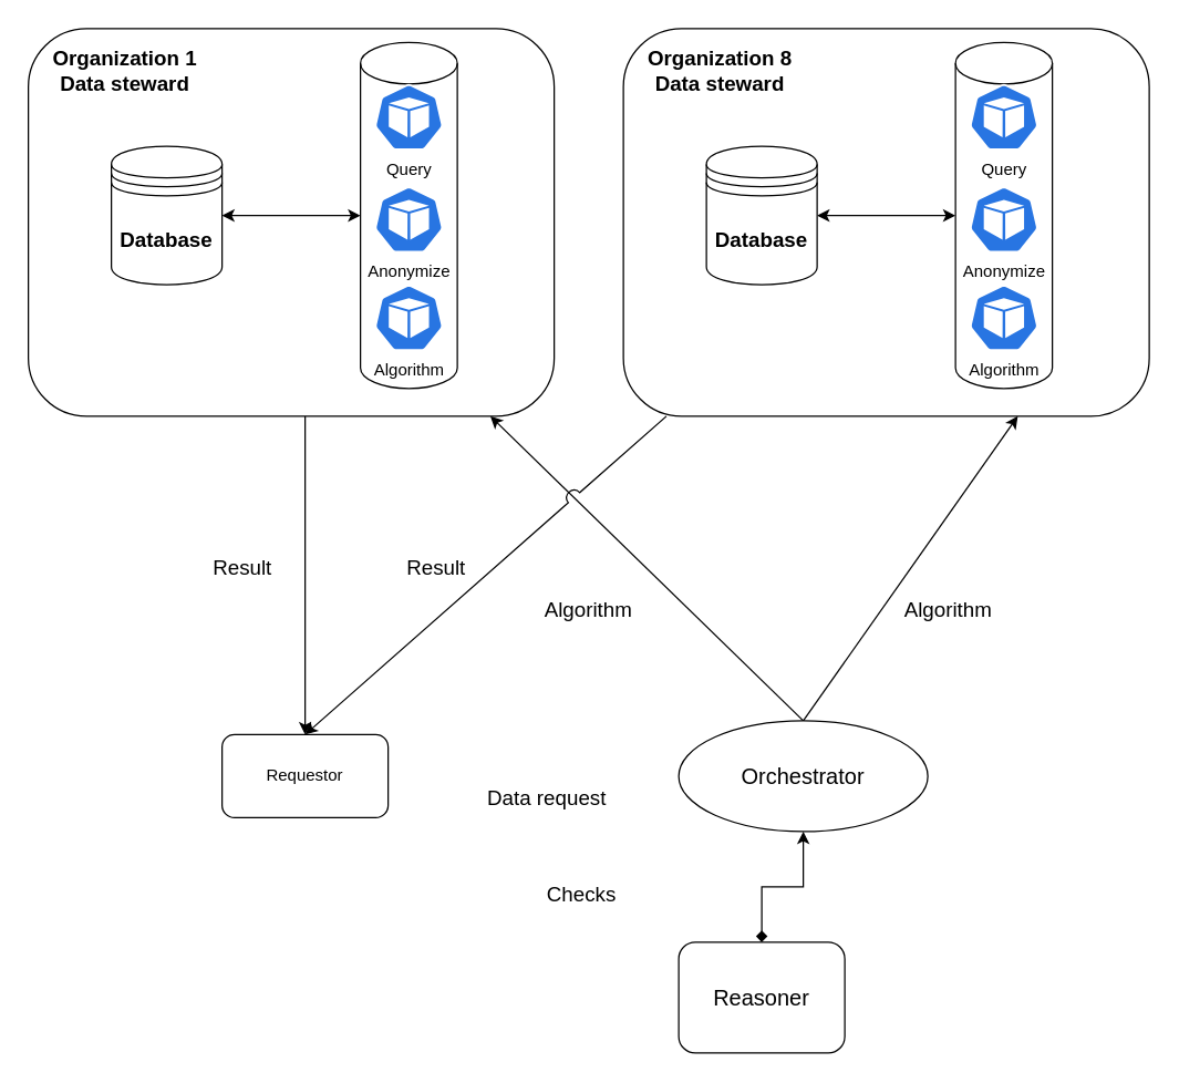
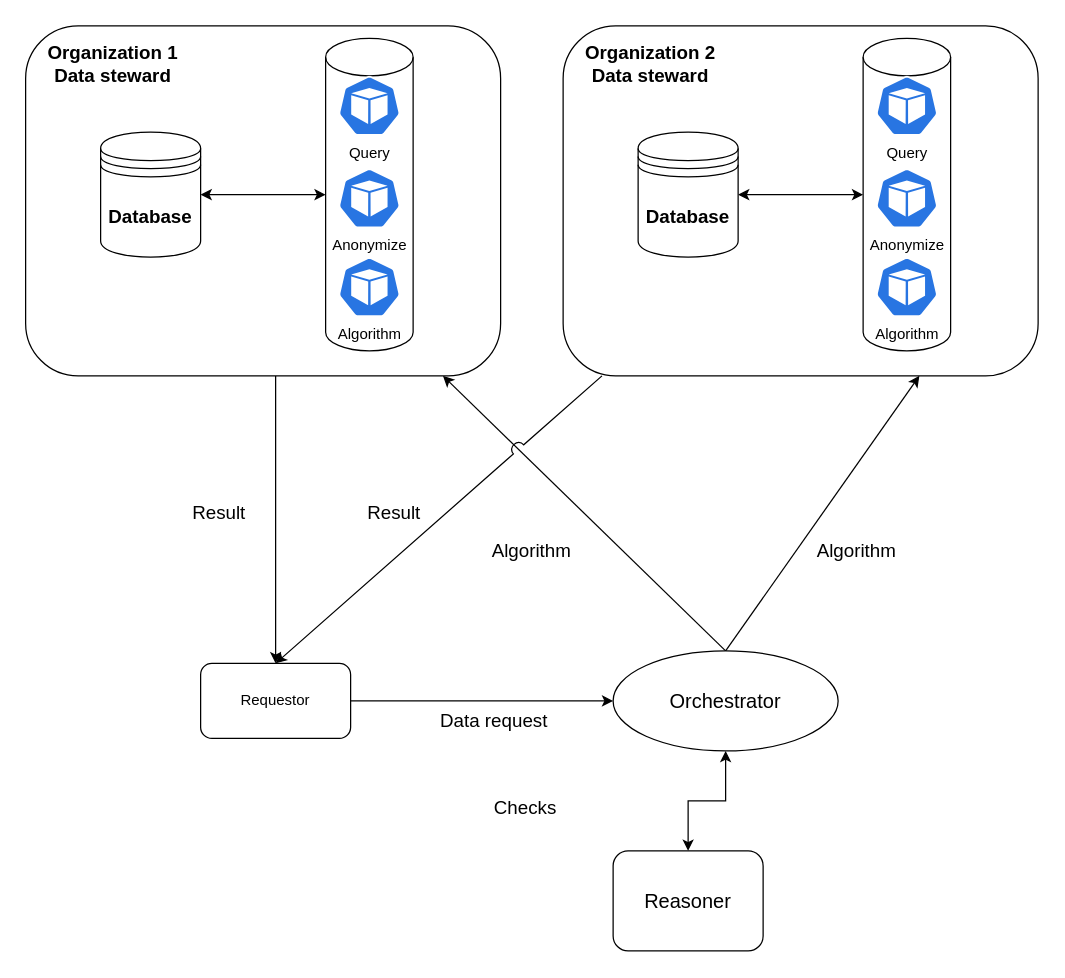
- <mxCell id="19" value="&lt;b style=&quot;font-size: 15px;&quot;&gt;Organization 8&lt;br&gt;Data steward&lt;/b&gt;" style="text;html=1;strokeColor=none;fillColor=none;align=center;verticalAlign=middle;whiteSpace=wrap;rounded=0;" parent="1" vertex="1"><mxGeometry x="460" y="30" width="120" height="40" as="geometry" /></mxCell>
+ <mxCell id="19" value="&lt;b style=&quot;font-size: 15px;&quot;&gt;Organization 2&lt;br&gt;Data steward&lt;/b&gt;" style="text;html=1;strokeColor=none;fillColor=none;align=center;verticalAlign=middle;whiteSpace=wrap;rounded=0;" parent="1" vertex="1"><mxGeometry x="460" y="30" width="120" height="40" as="geometry" /></mxCell>
+ <mxCell id="5" style="edgeStyle=orthogonalEdgeStyle;rounded=0;orthogonalLoop=1;jettySize=auto;html=1;entryX=0;entryY=0.5;entryDx=0;entryDy=0;" parent="1" source="6" target="15" edge="1"><mxGeometry relative="1" as="geometry" /></mxCell>
- <mxCell id="14" style="edgeStyle=orthogonalEdgeStyle;rounded=0;orthogonalLoop=1;jettySize=auto;html=1;startArrow=classic;startFill=1;endArrow=diamond;" parent="1" source="15" target="24" edge="1"><mxGeometry relative="1" as="geometry" /></mxCell>
+ <mxCell id="14" style="edgeStyle=orthogonalEdgeStyle;rounded=0;orthogonalLoop=1;jettySize=auto;html=1;startArrow=classic;startFill=1;" parent="1" source="15" target="24" edge="1"><mxGeometry relative="1" as="geometry" /></mxCell>
